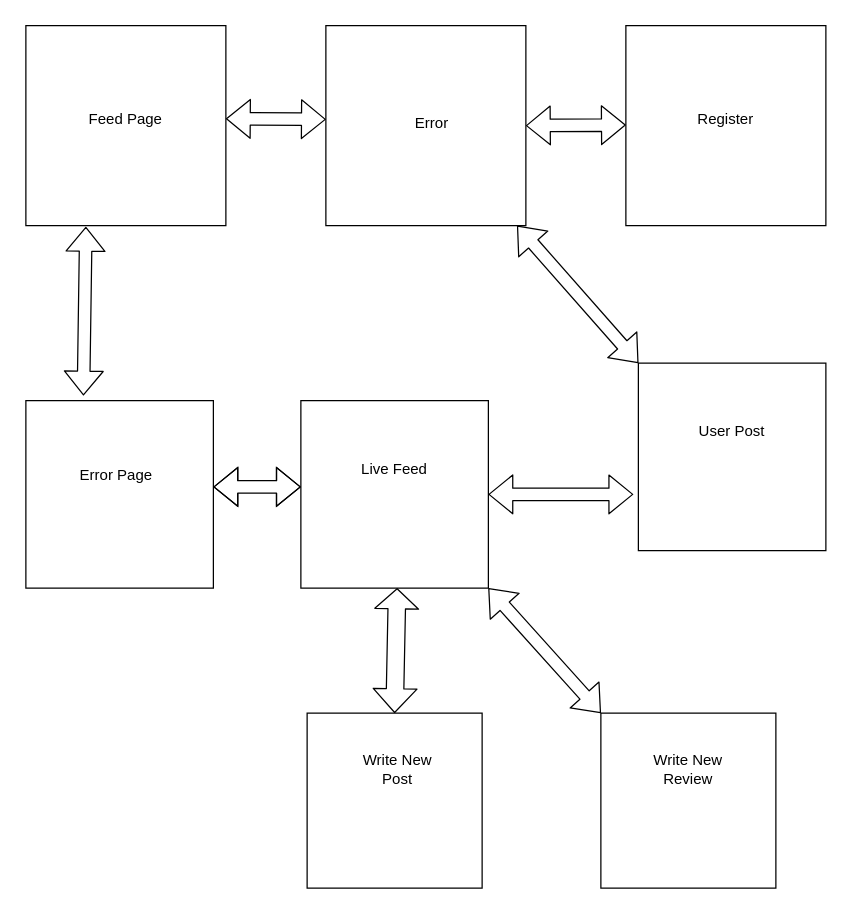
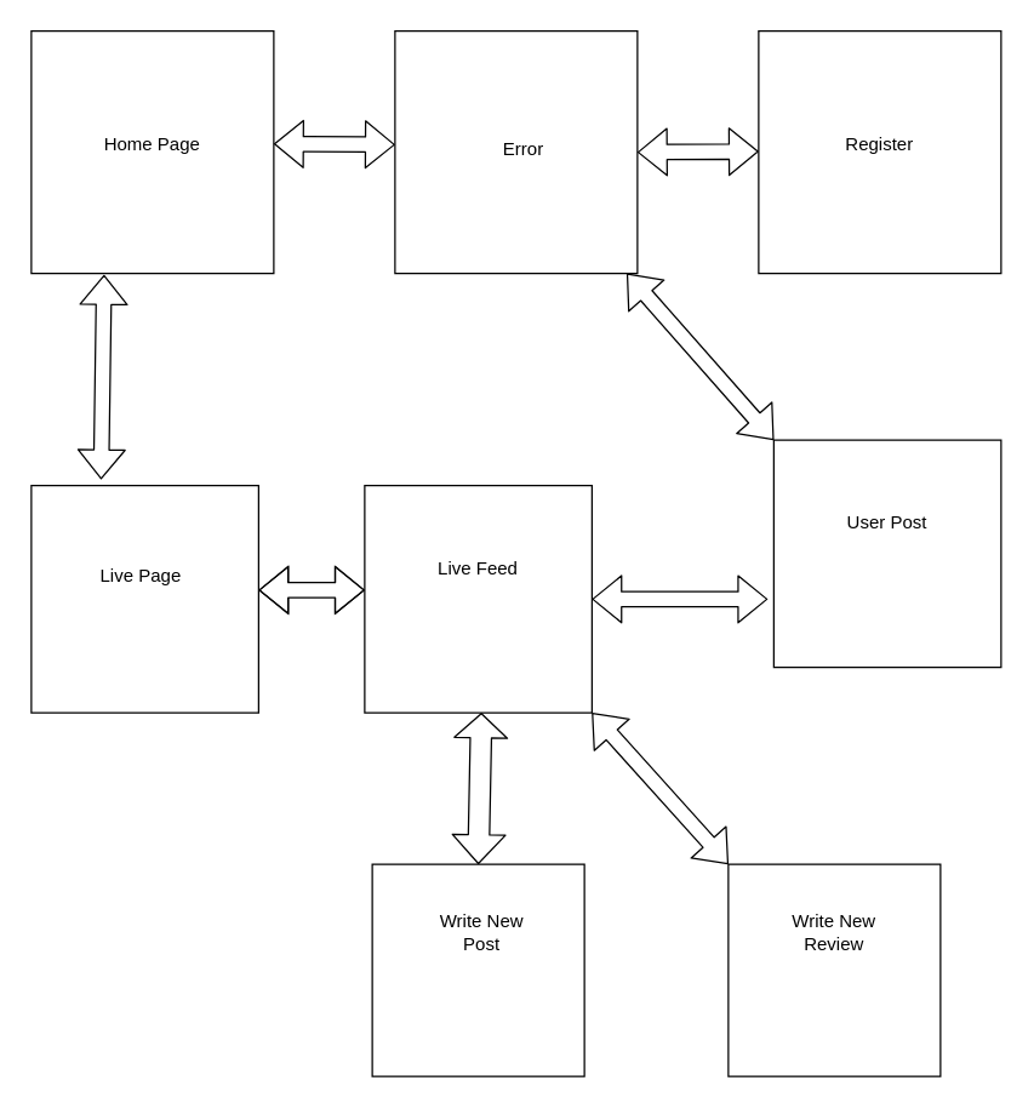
- <mxCell id="3" value="Feed Page" style="text;html=1;strokeColor=none;fillColor=none;align=center;verticalAlign=middle;whiteSpace=wrap;rounded=0;" vertex="1" parent="1"><mxGeometry x="60" y="80" width="80" height="30" as="geometry" /></mxCell>
+ <mxCell id="3" value="Home Page" style="text;html=1;strokeColor=none;fillColor=none;align=center;verticalAlign=middle;whiteSpace=wrap;rounded=0;" vertex="1" parent="1"><mxGeometry x="60" y="80" width="80" height="30" as="geometry" /></mxCell>
- <mxCell id="16" value="Error Page" style="text;html=1;strokeColor=none;fillColor=none;align=center;verticalAlign=middle;whiteSpace=wrap;rounded=0;" vertex="1" parent="1"><mxGeometry x="60" y="370" width="65" height="20" as="geometry" /></mxCell>
+ <mxCell id="16" value="Live Page" style="text;html=1;strokeColor=none;fillColor=none;align=center;verticalAlign=middle;whiteSpace=wrap;rounded=0;" vertex="1" parent="1"><mxGeometry x="60" y="370" width="65" height="20" as="geometry" /></mxCell>
